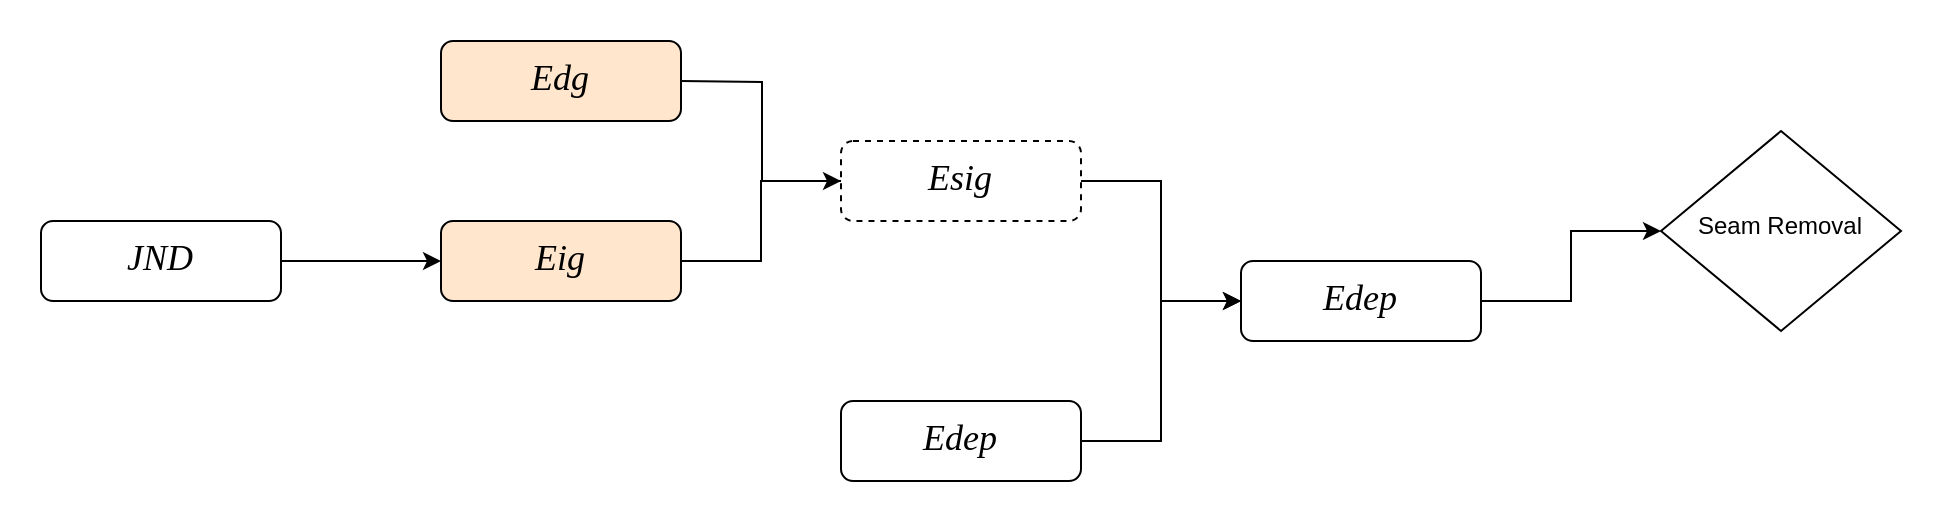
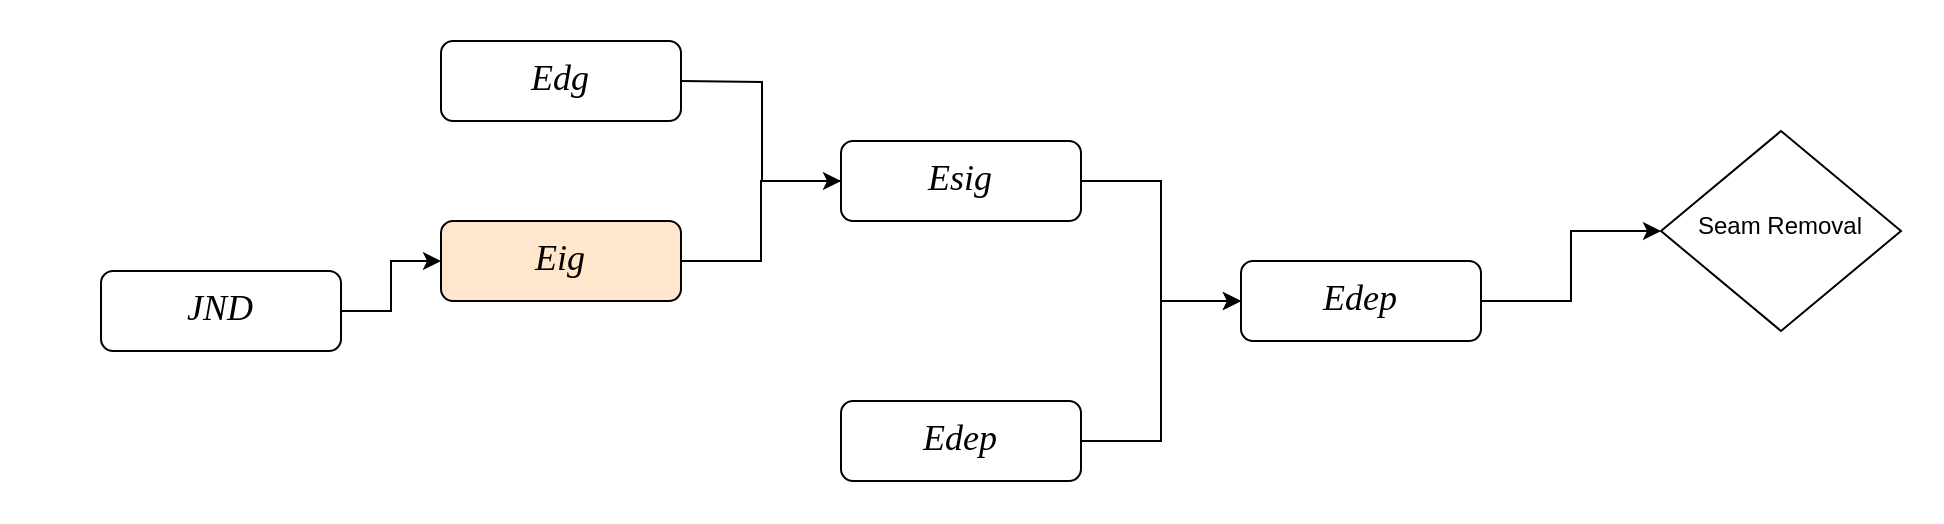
- <mxCell id="10" value="&lt;i&gt;&lt;span style=&quot;line-height: 107% ; font-family: &amp;#34;cmmi10&amp;#34;&quot;&gt;&lt;font style=&quot;font-size: 18px&quot;&gt;Edg&lt;/font&gt;&lt;/span&gt;&lt;/i&gt;" style="rounded=1;whiteSpace=wrap;html=1;fontSize=12;glass=0;strokeWidth=1;shadow=0;fillColor=#ffe6cc;" vertex="1" parent="1"><mxGeometry x="220" y="20" width="120" height="40" as="geometry" /></mxCell>
+ <mxCell id="10" value="&lt;i&gt;&lt;span style=&quot;line-height: 107% ; font-family: &amp;#34;cmmi10&amp;#34;&quot;&gt;&lt;font style=&quot;font-size: 18px&quot;&gt;Edg&lt;/font&gt;&lt;/span&gt;&lt;/i&gt;" style="rounded=1;whiteSpace=wrap;html=1;fontSize=12;glass=0;strokeWidth=1;shadow=0;" vertex="1" parent="1"><mxGeometry x="220" y="20" width="120" height="40" as="geometry" /></mxCell>
- <mxCell id="3" value="&lt;i&gt;&lt;span style=&quot;line-height: 107% ; font-family: &amp;#34;cmmi10&amp;#34;&quot;&gt;&lt;font style=&quot;font-size: 18px&quot;&gt;Esig&lt;/font&gt;&lt;/span&gt;&lt;/i&gt;" style="rounded=1;whiteSpace=wrap;html=1;fontSize=12;glass=0;strokeWidth=1;shadow=0;dashed=1;" parent="1" vertex="1"><mxGeometry x="420" y="70" width="120" height="40" as="geometry" /></mxCell>
+ <mxCell id="3" value="&lt;i&gt;&lt;span style=&quot;line-height: 107% ; font-family: &amp;#34;cmmi10&amp;#34;&quot;&gt;&lt;font style=&quot;font-size: 18px&quot;&gt;Esig&lt;/font&gt;&lt;/span&gt;&lt;/i&gt;" style="rounded=1;whiteSpace=wrap;html=1;fontSize=12;glass=0;strokeWidth=1;shadow=0;" parent="1" vertex="1"><mxGeometry x="420" y="70" width="120" height="40" as="geometry" /></mxCell>
- <mxCell id="14" value="&lt;i&gt;&lt;span style=&quot;line-height: 107% ; font-family: &amp;#34;cmmi10&amp;#34;&quot;&gt;&lt;font style=&quot;font-size: 18px&quot;&gt;JND&lt;/font&gt;&lt;/span&gt;&lt;/i&gt;" style="rounded=1;whiteSpace=wrap;html=1;fontSize=12;glass=0;strokeWidth=1;shadow=0;" vertex="1" parent="1"><mxGeometry x="20" y="110" width="120" height="40" as="geometry" /></mxCell>
+ <mxCell id="14" value="&lt;i&gt;&lt;span style=&quot;line-height: 107% ; font-family: &amp;#34;cmmi10&amp;#34;&quot;&gt;&lt;font style=&quot;font-size: 18px&quot;&gt;JND&lt;/font&gt;&lt;/span&gt;&lt;/i&gt;" style="rounded=1;whiteSpace=wrap;html=1;fontSize=12;glass=0;strokeWidth=1;shadow=0;" vertex="1" parent="1"><mxGeometry x="50" y="135" width="120" height="40" as="geometry" /></mxCell>
